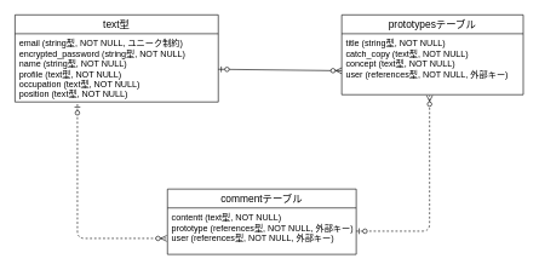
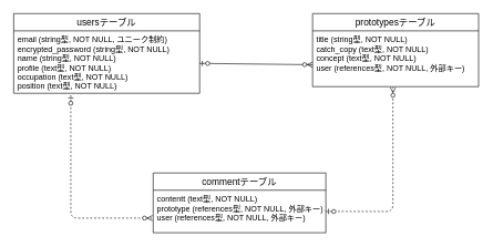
- <mxCell id="2" value="text型" style="swimlane;fontStyle=0;childLayout=stackLayout;horizontal=1;startSize=26;horizontalStack=0;resizeParent=1;resizeParentMax=0;resizeLast=0;collapsible=1;marginBottom=0;align=center;fontSize=14;" parent="1" vertex="1"><mxGeometry x="20" y="20" width="280" height="120" as="geometry" /></mxCell>
+ <mxCell id="2" value="usersテーブル" style="swimlane;fontStyle=0;childLayout=stackLayout;horizontal=1;startSize=26;horizontalStack=0;resizeParent=1;resizeParentMax=0;resizeLast=0;collapsible=1;marginBottom=0;align=center;fontSize=14;" parent="1" vertex="1"><mxGeometry x="20" y="20" width="280" height="120" as="geometry" /></mxCell>
